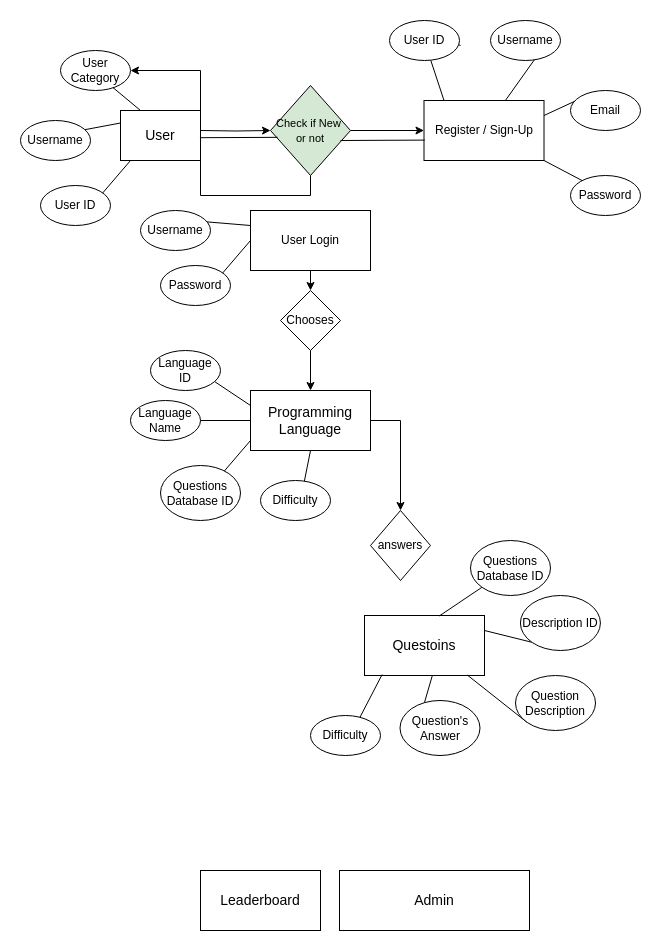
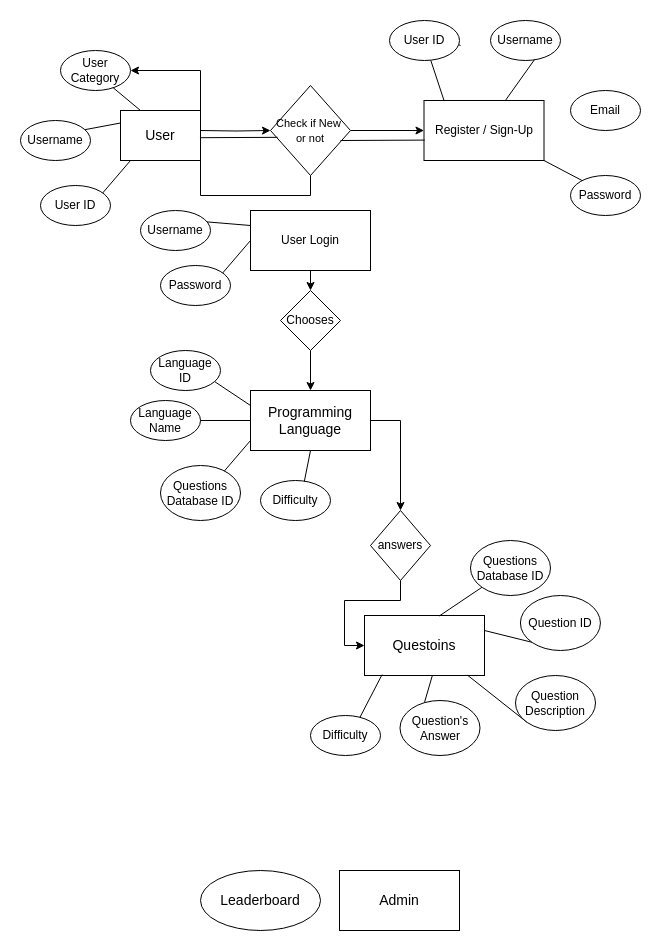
- <mxCell id="30" value="" style="endArrow=none;html=1;rounded=0;exitX=0.081;exitY=0.253;exitDx=0;exitDy=0;exitPerimeter=0;entryX=1;entryY=0.25;entryDx=0;entryDy=0;" edge="1" parent="1" source="31" target="13"><mxGeometry width="50" height="50" relative="1" as="geometry"><mxPoint x="460" y="195" as="sourcePoint" /><mxPoint x="490" y="160" as="targetPoint" /></mxGeometry></mxCell>
- <mxCell id="12" value="&lt;font style=&quot;font-size: 11px;&quot;&gt;Check if New&amp;nbsp;&lt;br&gt;or not&lt;/font&gt;" style="rhombus;whiteSpace=wrap;html=1;fillColor=#d5e8d4;" vertex="1" parent="1"><mxGeometry x="270" y="85" width="80" height="90" as="geometry" /></mxCell>
+ <mxCell id="12" value="&lt;font style=&quot;font-size: 11px;&quot;&gt;Check if New&amp;nbsp;&lt;br&gt;or not&lt;/font&gt;" style="rhombus;whiteSpace=wrap;html=1;" vertex="1" parent="1"><mxGeometry x="270" y="85" width="80" height="90" as="geometry" /></mxCell>
+ <mxCell id="16" style="edgeStyle=orthogonalEdgeStyle;rounded=0;orthogonalLoop=1;jettySize=auto;html=1;entryX=0;entryY=0.5;entryDx=0;entryDy=0;" edge="1" parent="1" source="17" target="5"><mxGeometry relative="1" as="geometry" /></mxCell>
- <mxCell id="51" value="Description ID" style="ellipse;whiteSpace=wrap;html=1;" vertex="1" parent="1"><mxGeometry x="519.92" y="595" width="80" height="55" as="geometry" /></mxCell>
+ <mxCell id="51" value="Question ID" style="ellipse;whiteSpace=wrap;html=1;" vertex="1" parent="1"><mxGeometry x="519.92" y="595" width="80" height="55" as="geometry" /></mxCell>
- <mxCell id="7" value="&lt;font style=&quot;font-size: 14px;&quot;&gt;Leaderboard&lt;/font&gt;" style="rounded=0;whiteSpace=wrap;html=1;" vertex="1" parent="1"><mxGeometry x="200" y="870" width="120" height="60" as="geometry" /></mxCell>
+ <mxCell id="7" value="&lt;font style=&quot;font-size: 14px;&quot;&gt;Leaderboard&lt;/font&gt;" style="ellipse;whiteSpace=wrap;html=1;" vertex="1" parent="1"><mxGeometry x="200" y="870" width="120" height="60" as="geometry" /></mxCell>
- <mxCell id="6" value="&lt;font style=&quot;font-size: 14px;&quot;&gt;Admin&lt;/font&gt;" style="rounded=0;whiteSpace=wrap;html=1;" vertex="1" parent="1"><mxGeometry x="339" y="870" width="190" height="60" as="geometry" /></mxCell>
+ <mxCell id="6" value="&lt;font style=&quot;font-size: 14px;&quot;&gt;Admin&lt;/font&gt;" style="rounded=0;whiteSpace=wrap;html=1;" vertex="1" parent="1"><mxGeometry x="339" y="870" width="120" height="60" as="geometry" /></mxCell>
